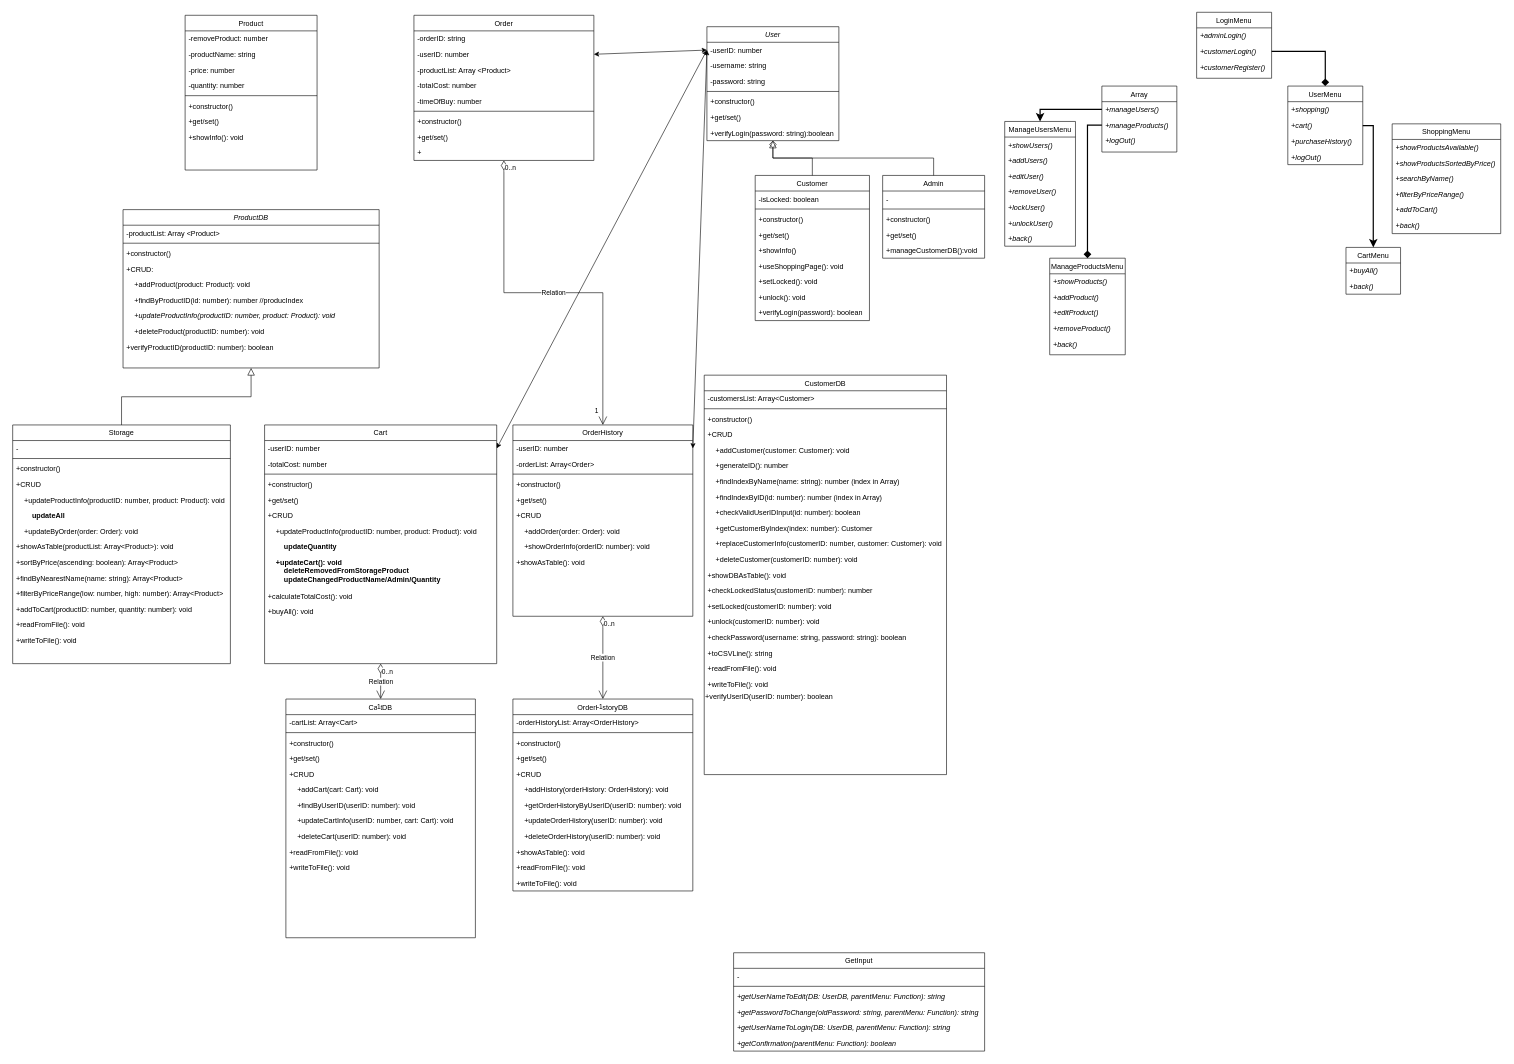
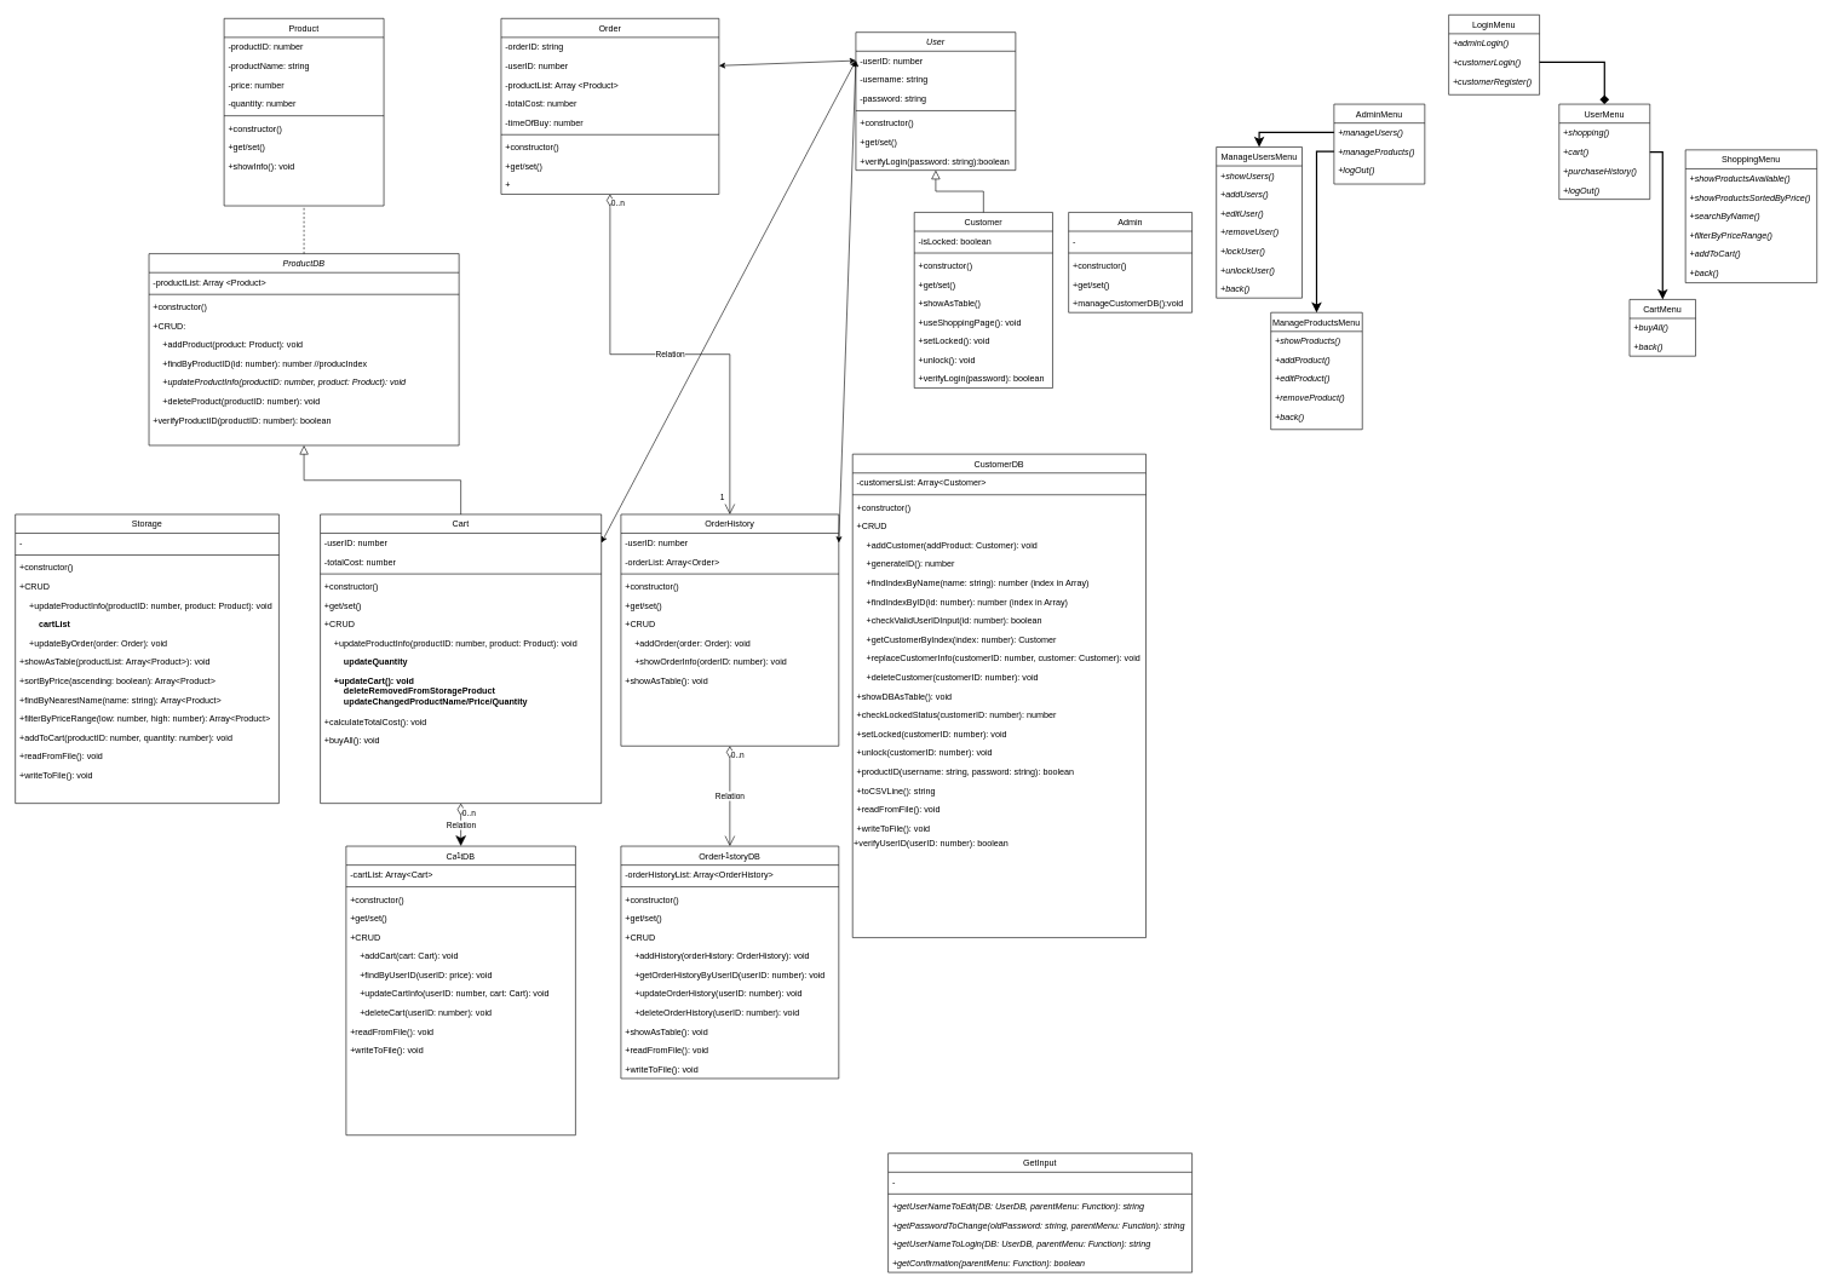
- <mxCell id="50" value="-removeProduct: number" style="text;align=left;verticalAlign=top;spacingLeft=4;spacingRight=4;overflow=hidden;rotatable=0;points=[[0,0.5],[1,0.5]];portConstraint=eastwest;" parent="49" vertex="1"><mxGeometry y="26" width="220" height="26" as="geometry" /></mxCell>
+ <mxCell id="50" value="-productID: number" style="text;align=left;verticalAlign=top;spacingLeft=4;spacingRight=4;overflow=hidden;rotatable=0;points=[[0,0.5],[1,0.5]];portConstraint=eastwest;" parent="49" vertex="1"><mxGeometry y="26" width="220" height="26" as="geometry" /></mxCell>
- <mxCell id="175" value="Array" style="swimlane;fontStyle=0;align=center;verticalAlign=top;childLayout=stackLayout;horizontal=1;startSize=26;horizontalStack=0;resizeParent=1;resizeLast=0;collapsible=1;marginBottom=0;rounded=0;shadow=0;strokeWidth=1;" parent="1" vertex="1"><mxGeometry x="1836" y="143" width="125" height="110" as="geometry"><mxRectangle x="340" y="380" width="170" height="26" as="alternateBounds" /></mxGeometry></mxCell>
+ <mxCell id="175" value="AdminMenu" style="swimlane;fontStyle=0;align=center;verticalAlign=top;childLayout=stackLayout;horizontal=1;startSize=26;horizontalStack=0;resizeParent=1;resizeLast=0;collapsible=1;marginBottom=0;rounded=0;shadow=0;strokeWidth=1;" parent="1" vertex="1"><mxGeometry x="1836" y="143" width="125" height="110" as="geometry"><mxRectangle x="340" y="380" width="170" height="26" as="alternateBounds" /></mxGeometry></mxCell>
- <mxCell id="27" value="" style="endArrow=block;endSize=10;endFill=0;shadow=0;strokeWidth=1;rounded=0;edgeStyle=elbowEdgeStyle;elbow=vertical;" parent="1" source="21" target="2" edge="1"><mxGeometry width="160" relative="1" as="geometry"><mxPoint x="1157.5" y="299" as="sourcePoint" /><mxPoint x="1257.5" y="197" as="targetPoint" /></mxGeometry></mxCell>
- <mxCell id="20" value="" style="endArrow=diamond;endSize=10;endFill=0;shadow=0;strokeWidth=1;rounded=0;edgeStyle=elbowEdgeStyle;elbow=vertical;" parent="1" source="10" target="2" edge="1"><mxGeometry width="160" relative="1" as="geometry"><mxPoint x="1147.5" y="129" as="sourcePoint" /><mxPoint x="1147.5" y="129" as="targetPoint" /></mxGeometry></mxCell>
+ <mxCell id="20" value="" style="endArrow=block;endSize=10;endFill=0;shadow=0;strokeWidth=1;rounded=0;edgeStyle=elbowEdgeStyle;elbow=vertical;" parent="1" source="10" target="2" edge="1"><mxGeometry width="160" relative="1" as="geometry"><mxPoint x="1147.5" y="129" as="sourcePoint" /><mxPoint x="1147.5" y="129" as="targetPoint" /></mxGeometry></mxCell>
+ <mxCell id="131" value="" style="endArrow=none;dashed=1;html=1;rounded=0;entryX=0.5;entryY=1;entryDx=0;entryDy=0;exitX=0.5;exitY=0;exitDx=0;exitDy=0;" parent="1" source="58" target="49" edge="1"><mxGeometry width="50" height="50" relative="1" as="geometry"><mxPoint x="523" y="366" as="sourcePoint" /><mxPoint x="573" y="316" as="targetPoint" /></mxGeometry></mxCell>
- <mxCell id="186" value="" style="edgeStyle=segmentEdgeStyle;endArrow=diamond;html=1;curved=0;rounded=0;endSize=8;startSize=8;exitX=0;exitY=0.5;exitDx=0;exitDy=0;strokeWidth=2;entryX=0.5;entryY=0;entryDx=0;entryDy=0;" parent="1" source="177" target="180" edge="1"><mxGeometry width="50" height="50" relative="1" as="geometry"><mxPoint x="1891" y="191" as="sourcePoint" /><mxPoint x="1743" y="212" as="targetPoint" /></mxGeometry></mxCell>
+ <mxCell id="186" value="" style="edgeStyle=segmentEdgeStyle;endArrow=classic;html=1;curved=0;rounded=0;endSize=8;startSize=8;exitX=0;exitY=0.5;exitDx=0;exitDy=0;strokeWidth=2;entryX=0.5;entryY=0;entryDx=0;entryDy=0;" parent="1" source="177" target="180" edge="1"><mxGeometry width="50" height="50" relative="1" as="geometry"><mxPoint x="1891" y="191" as="sourcePoint" /><mxPoint x="1743" y="212" as="targetPoint" /></mxGeometry></mxCell>
- <mxCell id="15" value="+showInfo()" style="text;align=left;verticalAlign=top;spacingLeft=4;spacingRight=4;overflow=hidden;rotatable=0;points=[[0,0.5],[1,0.5]];portConstraint=eastwest;" parent="10" vertex="1"><mxGeometry y="112" width="190.5" height="26" as="geometry" /></mxCell>
+ <mxCell id="15" value="+showAsTable()" style="text;align=left;verticalAlign=top;spacingLeft=4;spacingRight=4;overflow=hidden;rotatable=0;points=[[0,0.5],[1,0.5]];portConstraint=eastwest;" parent="10" vertex="1"><mxGeometry y="112" width="190.5" height="26" as="geometry" /></mxCell>
- <mxCell id="106" value="" style="endArrow=block;endSize=10;endFill=0;shadow=0;strokeWidth=1;rounded=0;edgeStyle=elbowEdgeStyle;elbow=vertical;exitX=0.5;exitY=0;exitDx=0;exitDy=0;entryX=0.5;entryY=1;entryDx=0;entryDy=0;" parent="1" source="90" target="58" edge="1"><mxGeometry width="160" relative="1" as="geometry"><mxPoint x="273" y="805" as="sourcePoint" /><mxPoint x="592" y="678" as="targetPoint" /></mxGeometry></mxCell>
+ <mxCell id="105" value="" style="endArrow=block;endSize=10;endFill=0;shadow=0;strokeWidth=1;rounded=0;edgeStyle=elbowEdgeStyle;elbow=vertical;exitX=0.5;exitY=0;exitDx=0;exitDy=0;entryX=0.5;entryY=1;entryDx=0;entryDy=0;" parent="1" source="78" target="58" edge="1"><mxGeometry width="160" relative="1" as="geometry"><mxPoint x="558" y="805" as="sourcePoint" /><mxPoint x="516" y="688" as="targetPoint" /></mxGeometry></mxCell>
- <mxCell id="33" value="    +addCustomer(customer: Customer): void" style="text;align=left;verticalAlign=top;spacingLeft=4;spacingRight=4;overflow=hidden;rotatable=0;points=[[0,0.5],[1,0.5]];portConstraint=eastwest;fontStyle=0" parent="28" vertex="1"><mxGeometry y="112" width="404" height="26" as="geometry" /></mxCell>
+ <mxCell id="33" value="    +addCustomer(addProduct: Customer): void" style="text;align=left;verticalAlign=top;spacingLeft=4;spacingRight=4;overflow=hidden;rotatable=0;points=[[0,0.5],[1,0.5]];portConstraint=eastwest;fontStyle=0" parent="28" vertex="1"><mxGeometry y="112" width="404" height="26" as="geometry" /></mxCell>
- <mxCell id="96" value="        updateAll" style="text;align=left;verticalAlign=top;spacingLeft=4;spacingRight=4;overflow=hidden;rotatable=0;points=[[0,0.5],[1,0.5]];portConstraint=eastwest;fontStyle=1" parent="90" vertex="1"><mxGeometry y="138" width="363" height="26" as="geometry" /></mxCell>
+ <mxCell id="96" value="        cartList" style="text;align=left;verticalAlign=top;spacingLeft=4;spacingRight=4;overflow=hidden;rotatable=0;points=[[0,0.5],[1,0.5]];portConstraint=eastwest;fontStyle=1" parent="90" vertex="1"><mxGeometry y="138" width="363" height="26" as="geometry" /></mxCell>
- <mxCell id="87" value="    +updateCart(): void&#10;        deleteRemovedFromStorageProduct&#10;        updateChangedProductName/Admin/Quantity" style="text;align=left;verticalAlign=top;spacingLeft=4;spacingRight=4;overflow=hidden;rotatable=0;points=[[0,0.5],[1,0.5]];portConstraint=eastwest;fontStyle=1" parent="78" vertex="1"><mxGeometry y="216" width="387" height="56" as="geometry" /></mxCell>
+ <mxCell id="87" value="    +updateCart(): void&#10;        deleteRemovedFromStorageProduct&#10;        updateChangedProductName/Price/Quantity" style="text;align=left;verticalAlign=top;spacingLeft=4;spacingRight=4;overflow=hidden;rotatable=0;points=[[0,0.5],[1,0.5]];portConstraint=eastwest;fontStyle=1" parent="78" vertex="1"><mxGeometry y="216" width="387" height="56" as="geometry" /></mxCell>
- <mxCell id="45" value="+checkPassword(username: string, password: string): boolean" style="text;align=left;verticalAlign=top;spacingLeft=4;spacingRight=4;overflow=hidden;rotatable=0;points=[[0,0.5],[1,0.5]];portConstraint=eastwest;fontStyle=0" parent="28" vertex="1"><mxGeometry y="424" width="404" height="26" as="geometry" /></mxCell>
+ <mxCell id="45" value="+productID(username: string, password: string): boolean" style="text;align=left;verticalAlign=top;spacingLeft=4;spacingRight=4;overflow=hidden;rotatable=0;points=[[0,0.5],[1,0.5]];portConstraint=eastwest;fontStyle=0" parent="28" vertex="1"><mxGeometry y="424" width="404" height="26" as="geometry" /></mxCell>
- <mxCell id="149" value="Relation" style="endArrow=open;html=1;endSize=12;startArrow=diamondThin;startSize=14;startFill=0;edgeStyle=orthogonalEdgeStyle;rounded=0;exitX=0.5;exitY=1;exitDx=0;exitDy=0;entryX=0.5;entryY=0;entryDx=0;entryDy=0;" parent="1" source="78" target="117" edge="1"><mxGeometry relative="1" as="geometry"><mxPoint x="761" y="964" as="sourcePoint" /><mxPoint x="921" y="964" as="targetPoint" /></mxGeometry></mxCell>
+ <mxCell id="149" value="Relation" style="endArrow=classic;html=1;endSize=12;startArrow=diamondThin;startSize=14;startFill=0;edgeStyle=orthogonalEdgeStyle;rounded=0;exitX=0.5;exitY=1;exitDx=0;exitDy=0;entryX=0.5;entryY=0;entryDx=0;entryDy=0;" parent="1" source="78" target="117" edge="1"><mxGeometry relative="1" as="geometry"><mxPoint x="761" y="964" as="sourcePoint" /><mxPoint x="921" y="964" as="targetPoint" /></mxGeometry></mxCell>
- <mxCell id="124" value="    +findByUserID(userID: number): void" style="text;align=left;verticalAlign=top;spacingLeft=4;spacingRight=4;overflow=hidden;rotatable=0;points=[[0,0.5],[1,0.5]];portConstraint=eastwest;fontStyle=0" parent="117" vertex="1"><mxGeometry y="164" width="316" height="26" as="geometry" /></mxCell>
+ <mxCell id="124" value="    +findByUserID(userID: price): void" style="text;align=left;verticalAlign=top;spacingLeft=4;spacingRight=4;overflow=hidden;rotatable=0;points=[[0,0.5],[1,0.5]];portConstraint=eastwest;fontStyle=0" parent="117" vertex="1"><mxGeometry y="164" width="316" height="26" as="geometry" /></mxCell>
